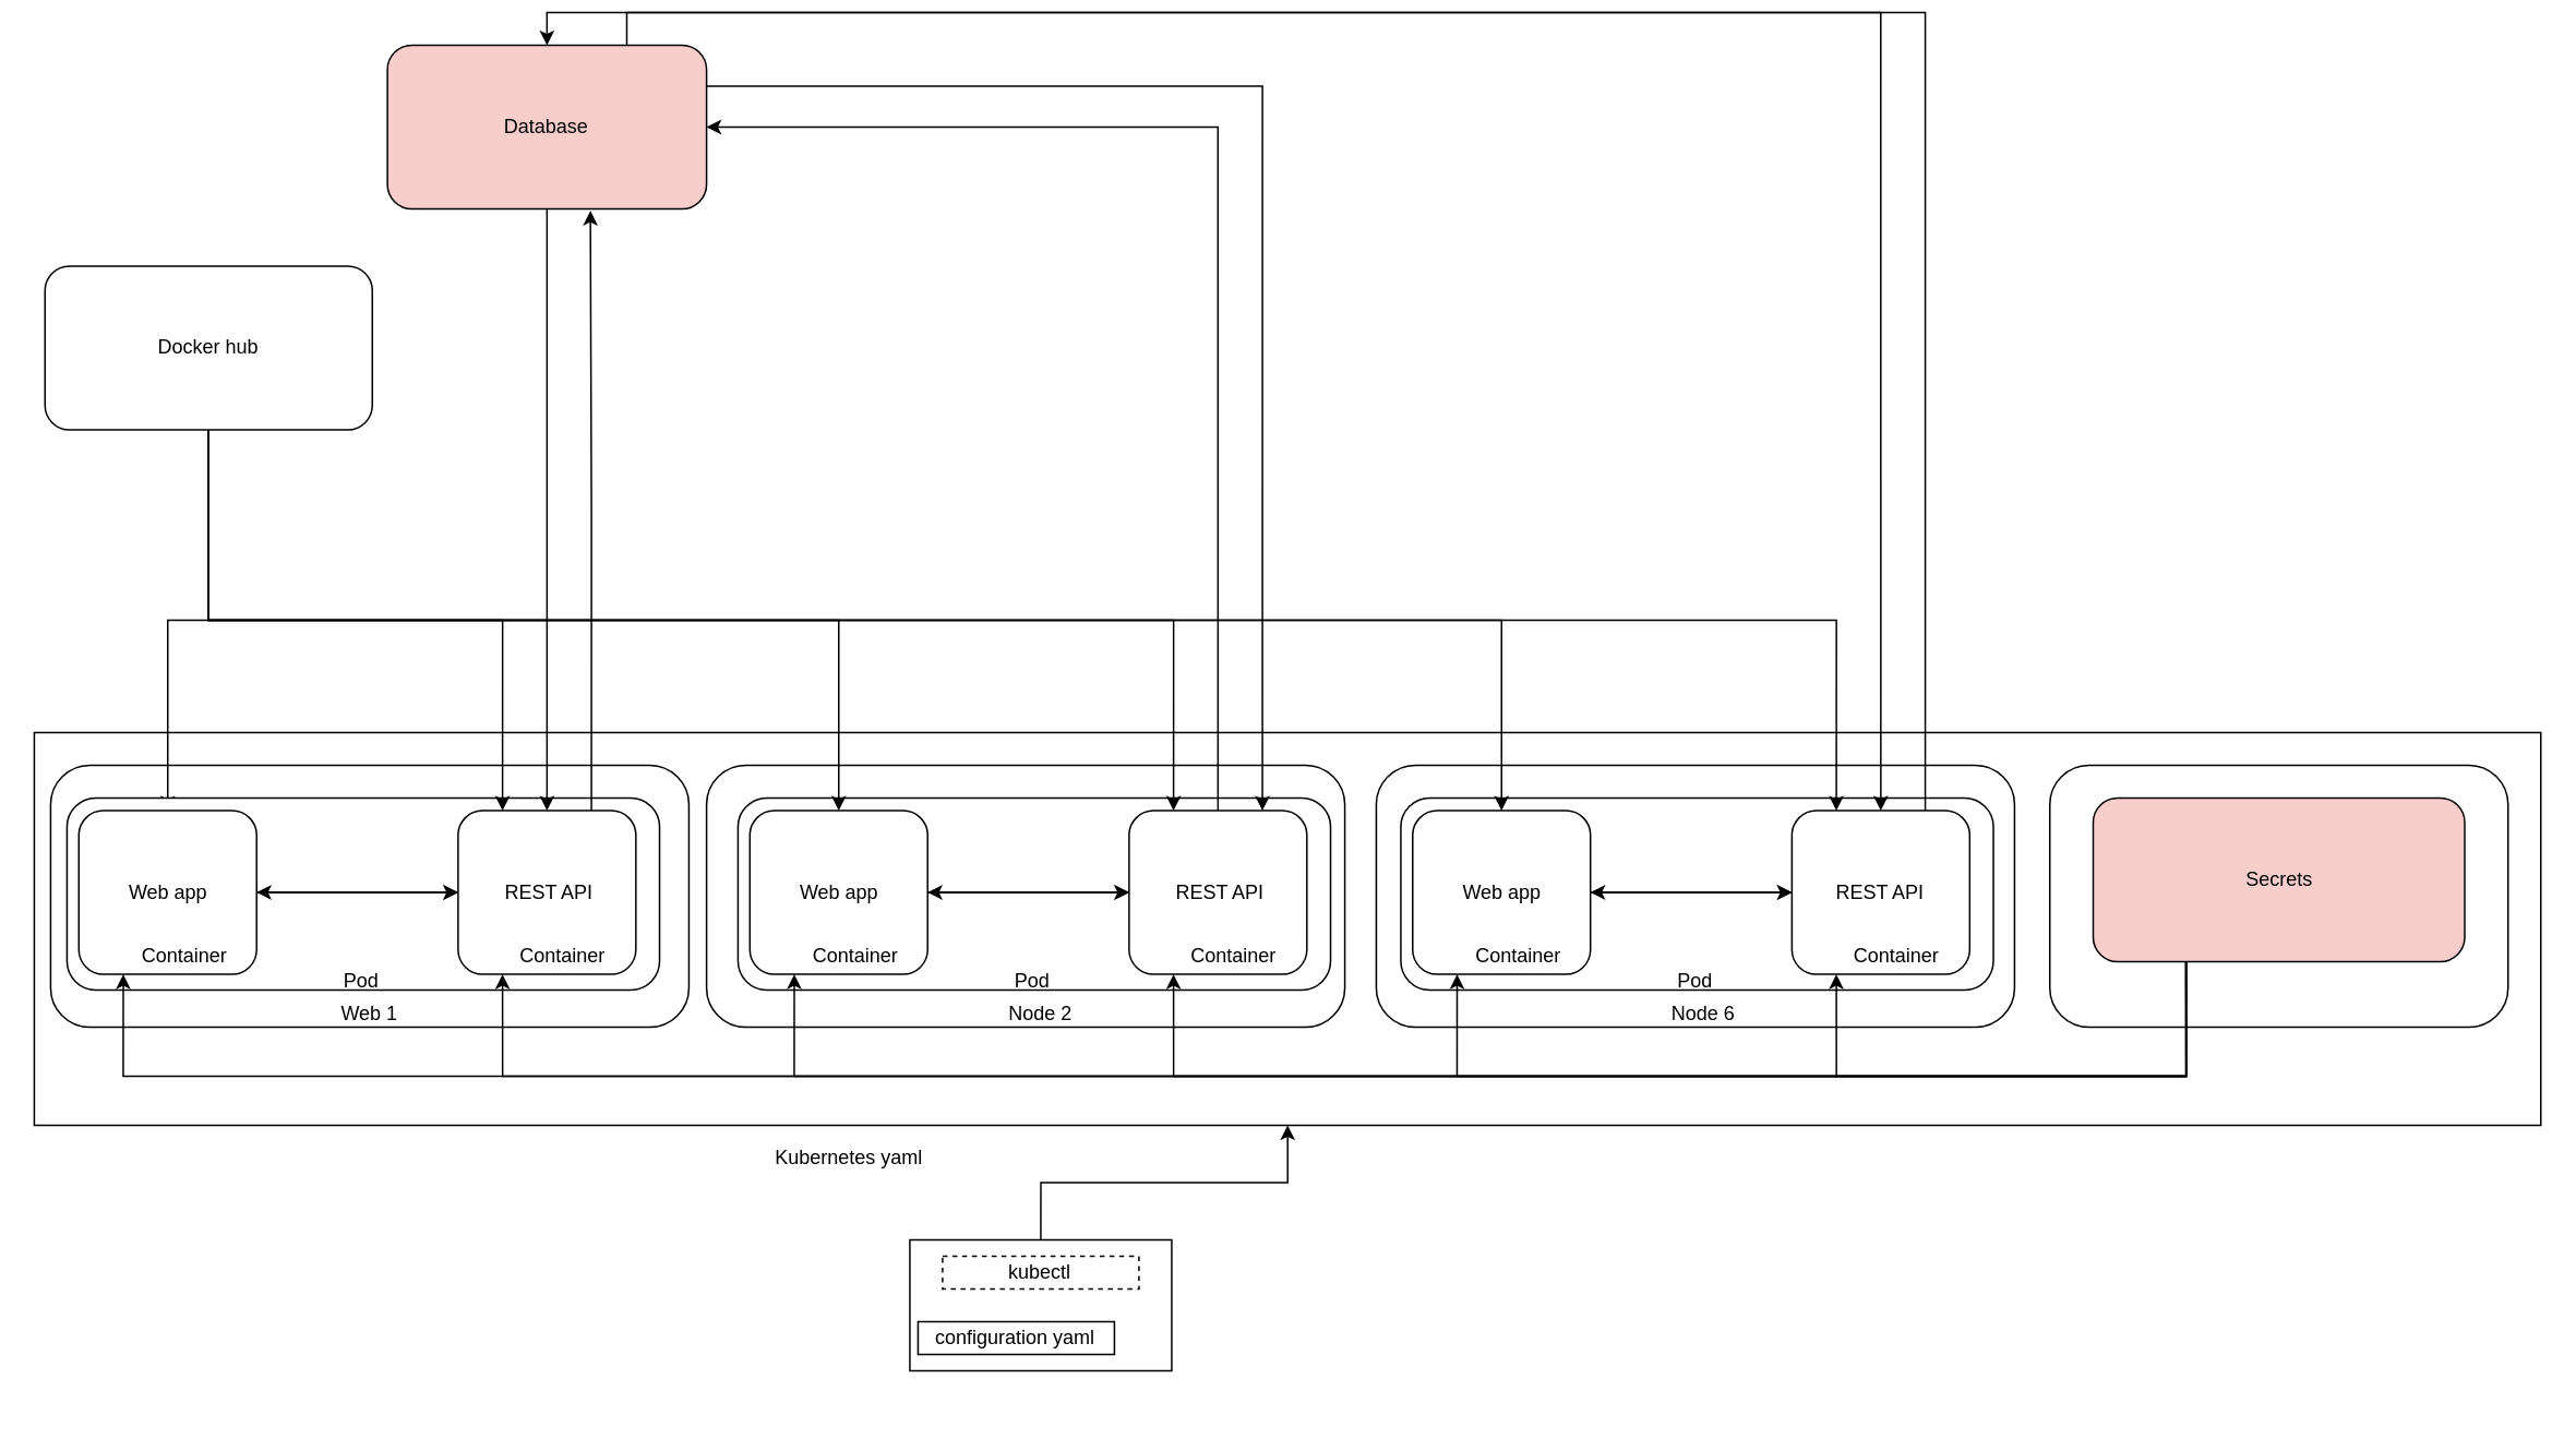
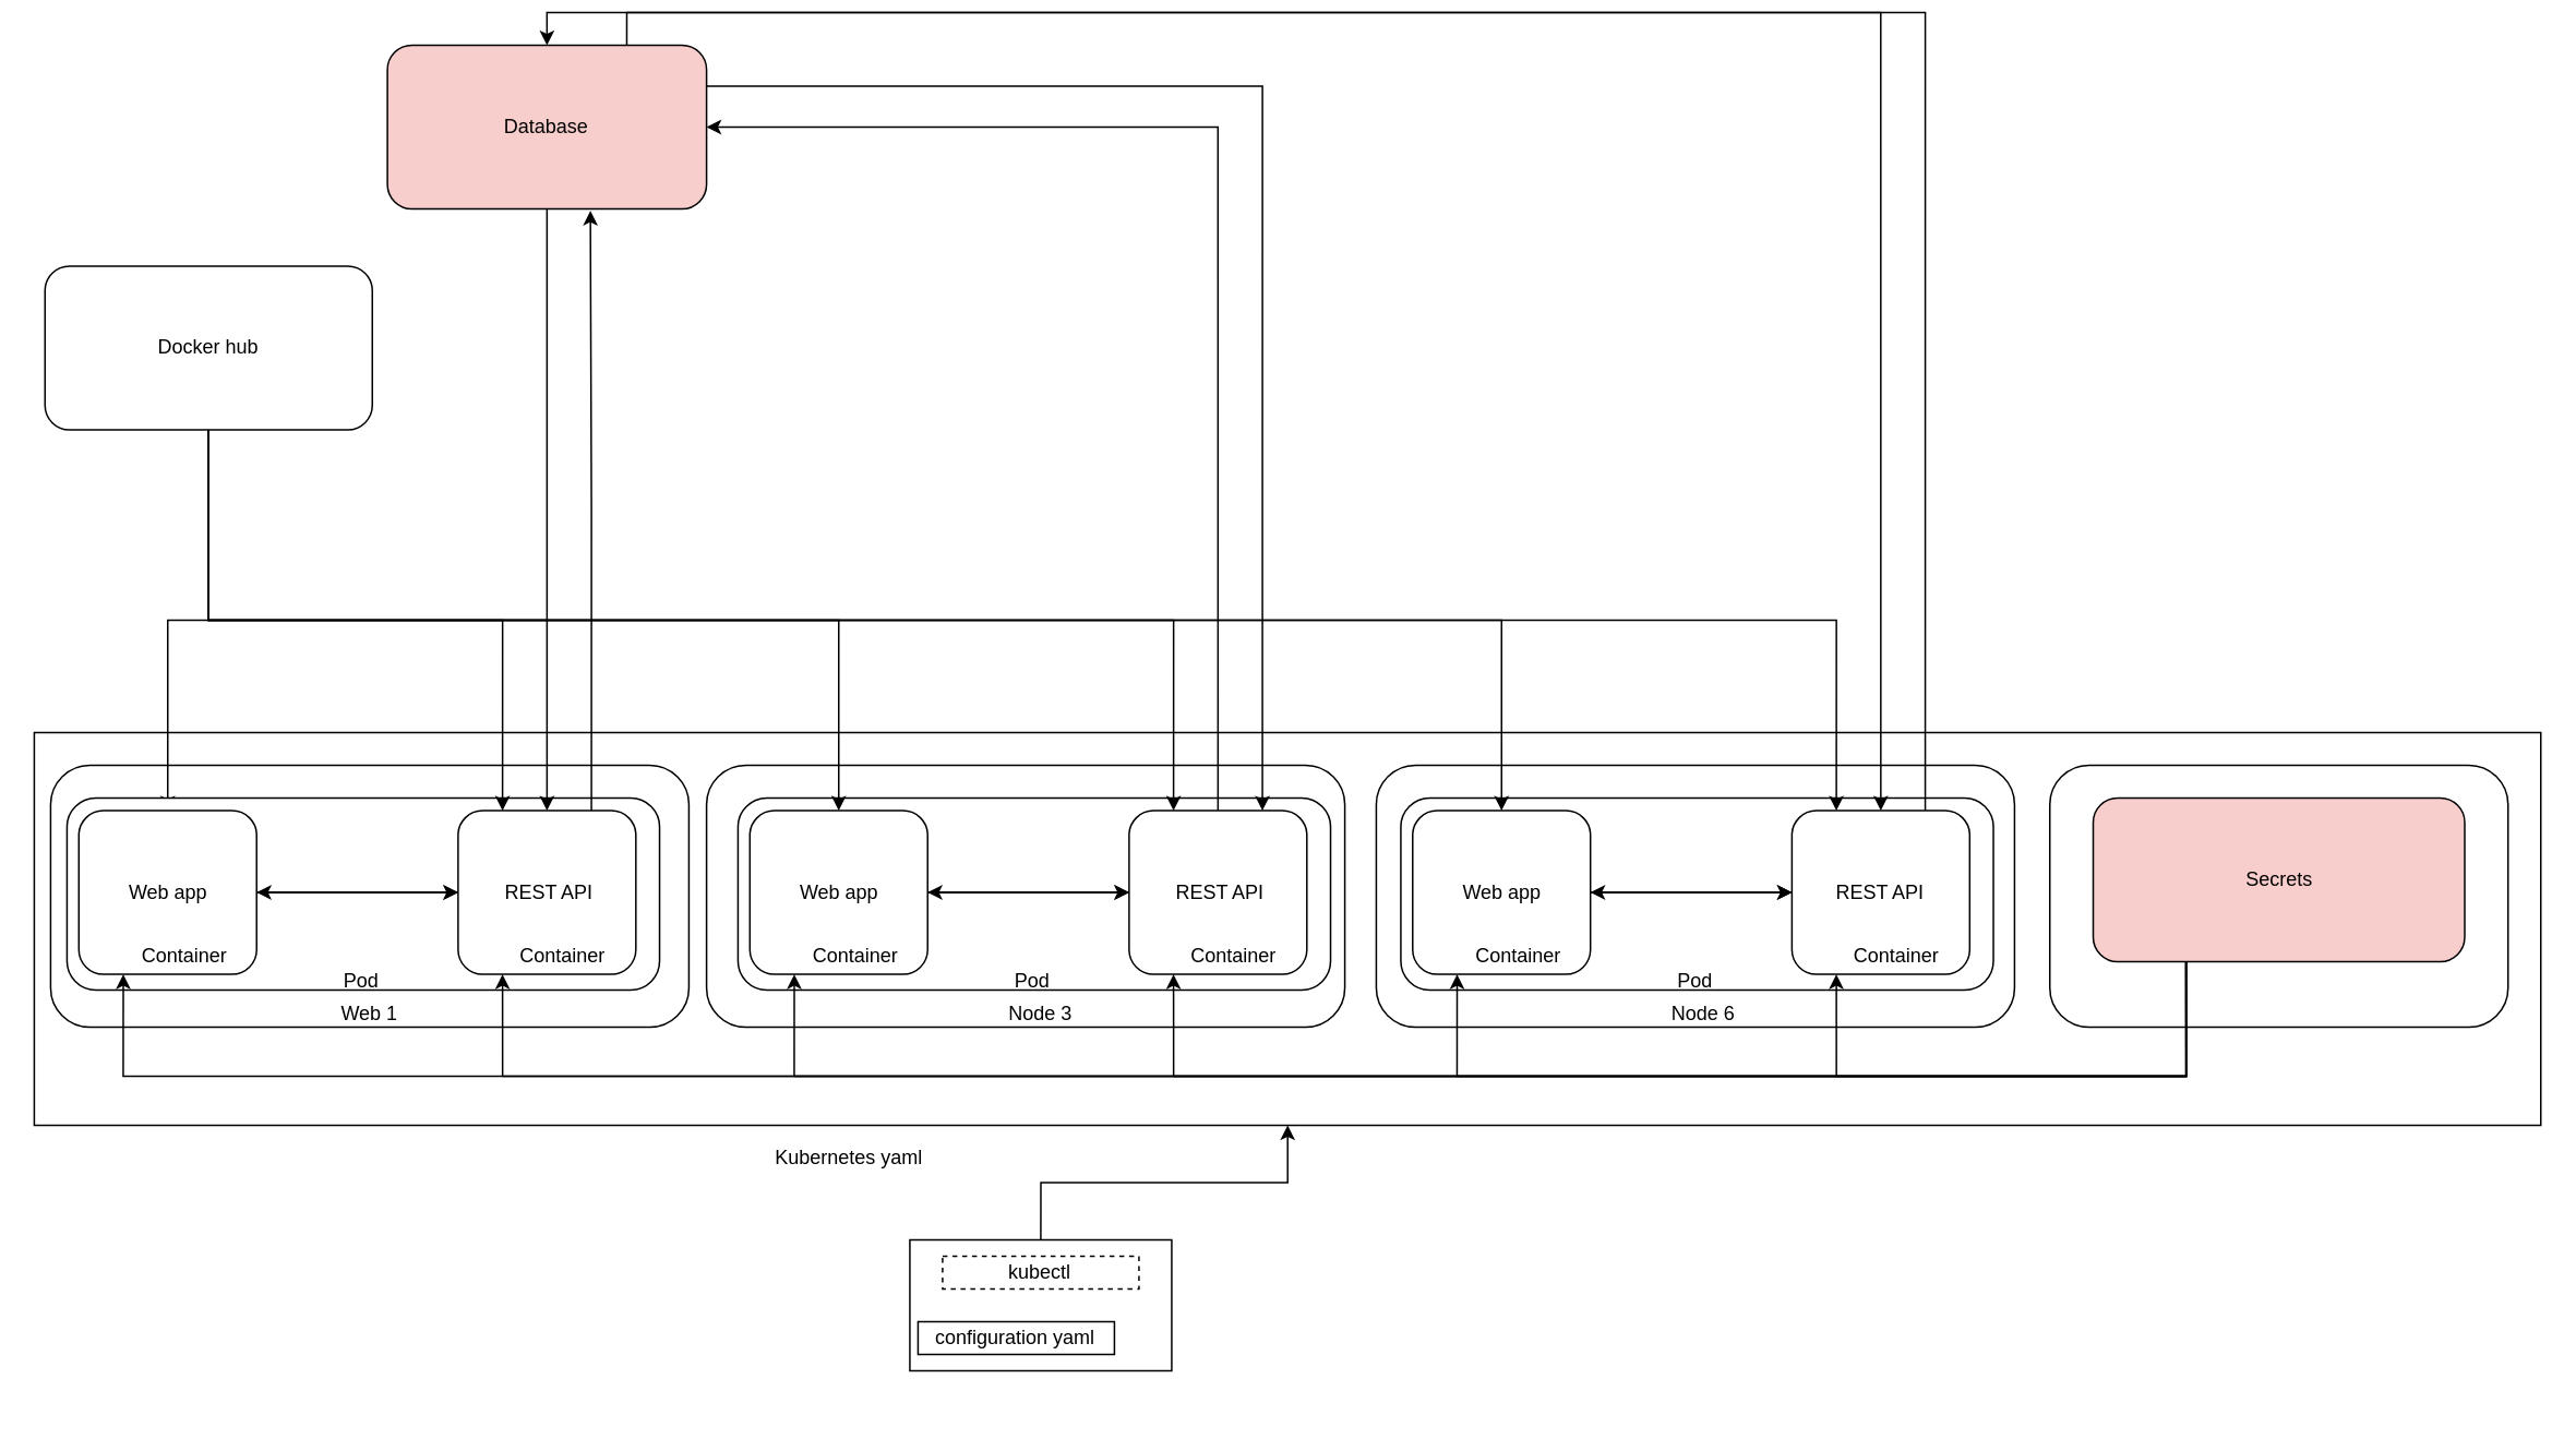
- <mxCell id="35" value="&lt;div&gt;Node 2&lt;br&gt;&lt;/div&gt;" style="text;html=1;align=center;verticalAlign=middle;resizable=0;points=[];autosize=1;strokeColor=none;fillColor=none;" vertex="1" parent="25"><mxGeometry x="159.31" y="121.92" width="50" height="20" as="geometry" /></mxCell>
+ <mxCell id="35" value="&lt;div&gt;Node 3&lt;br&gt;&lt;/div&gt;" style="text;html=1;align=center;verticalAlign=middle;resizable=0;points=[];autosize=1;strokeColor=none;fillColor=none;" vertex="1" parent="25"><mxGeometry x="159.31" y="121.92" width="50" height="20" as="geometry" /></mxCell>
